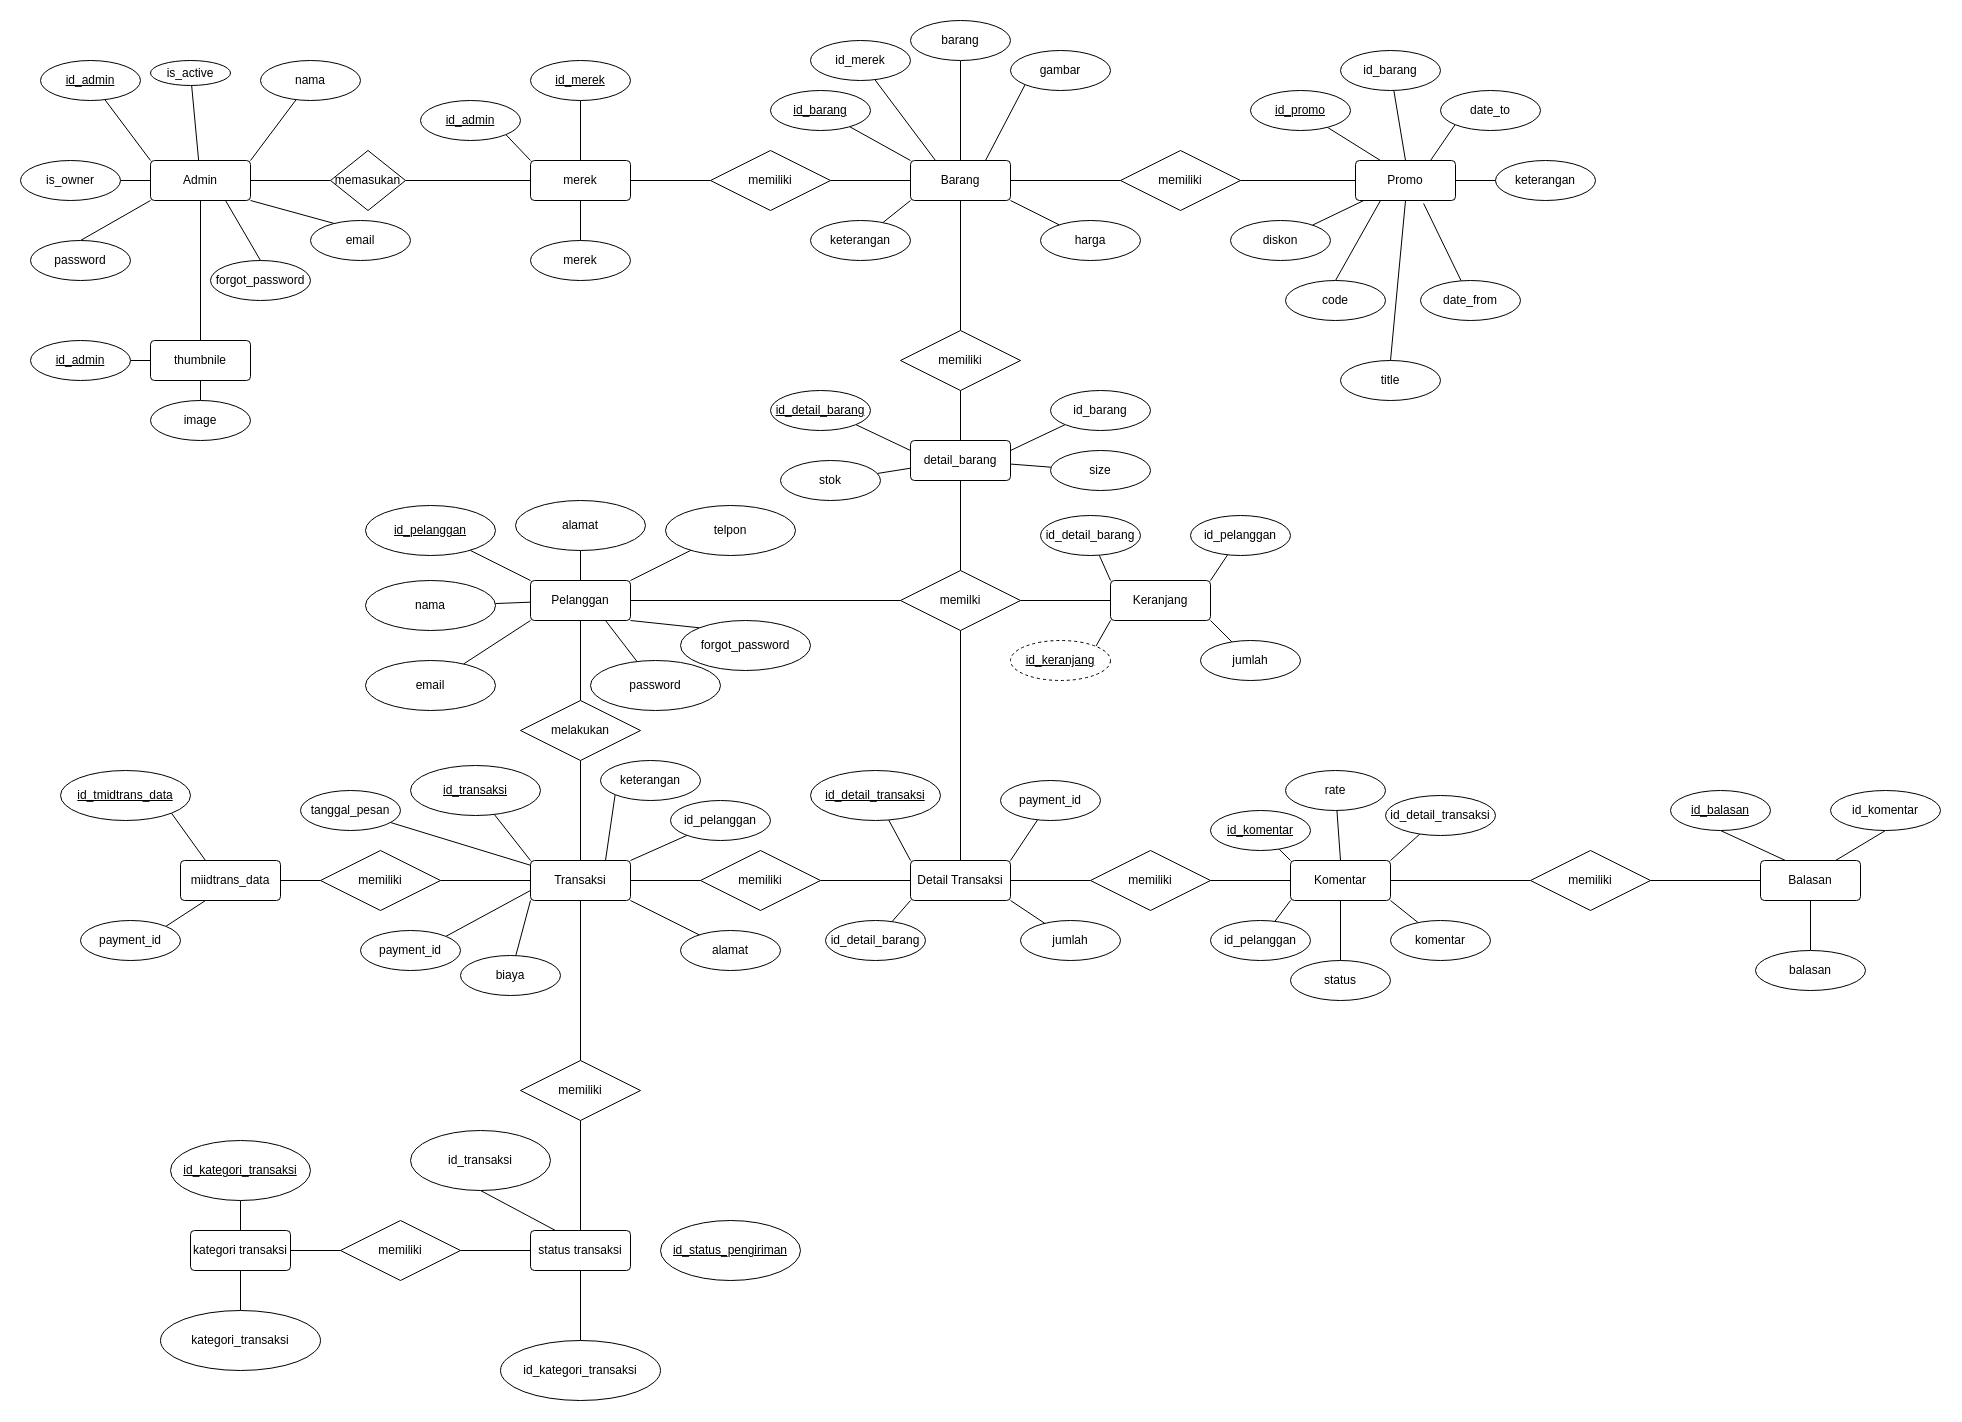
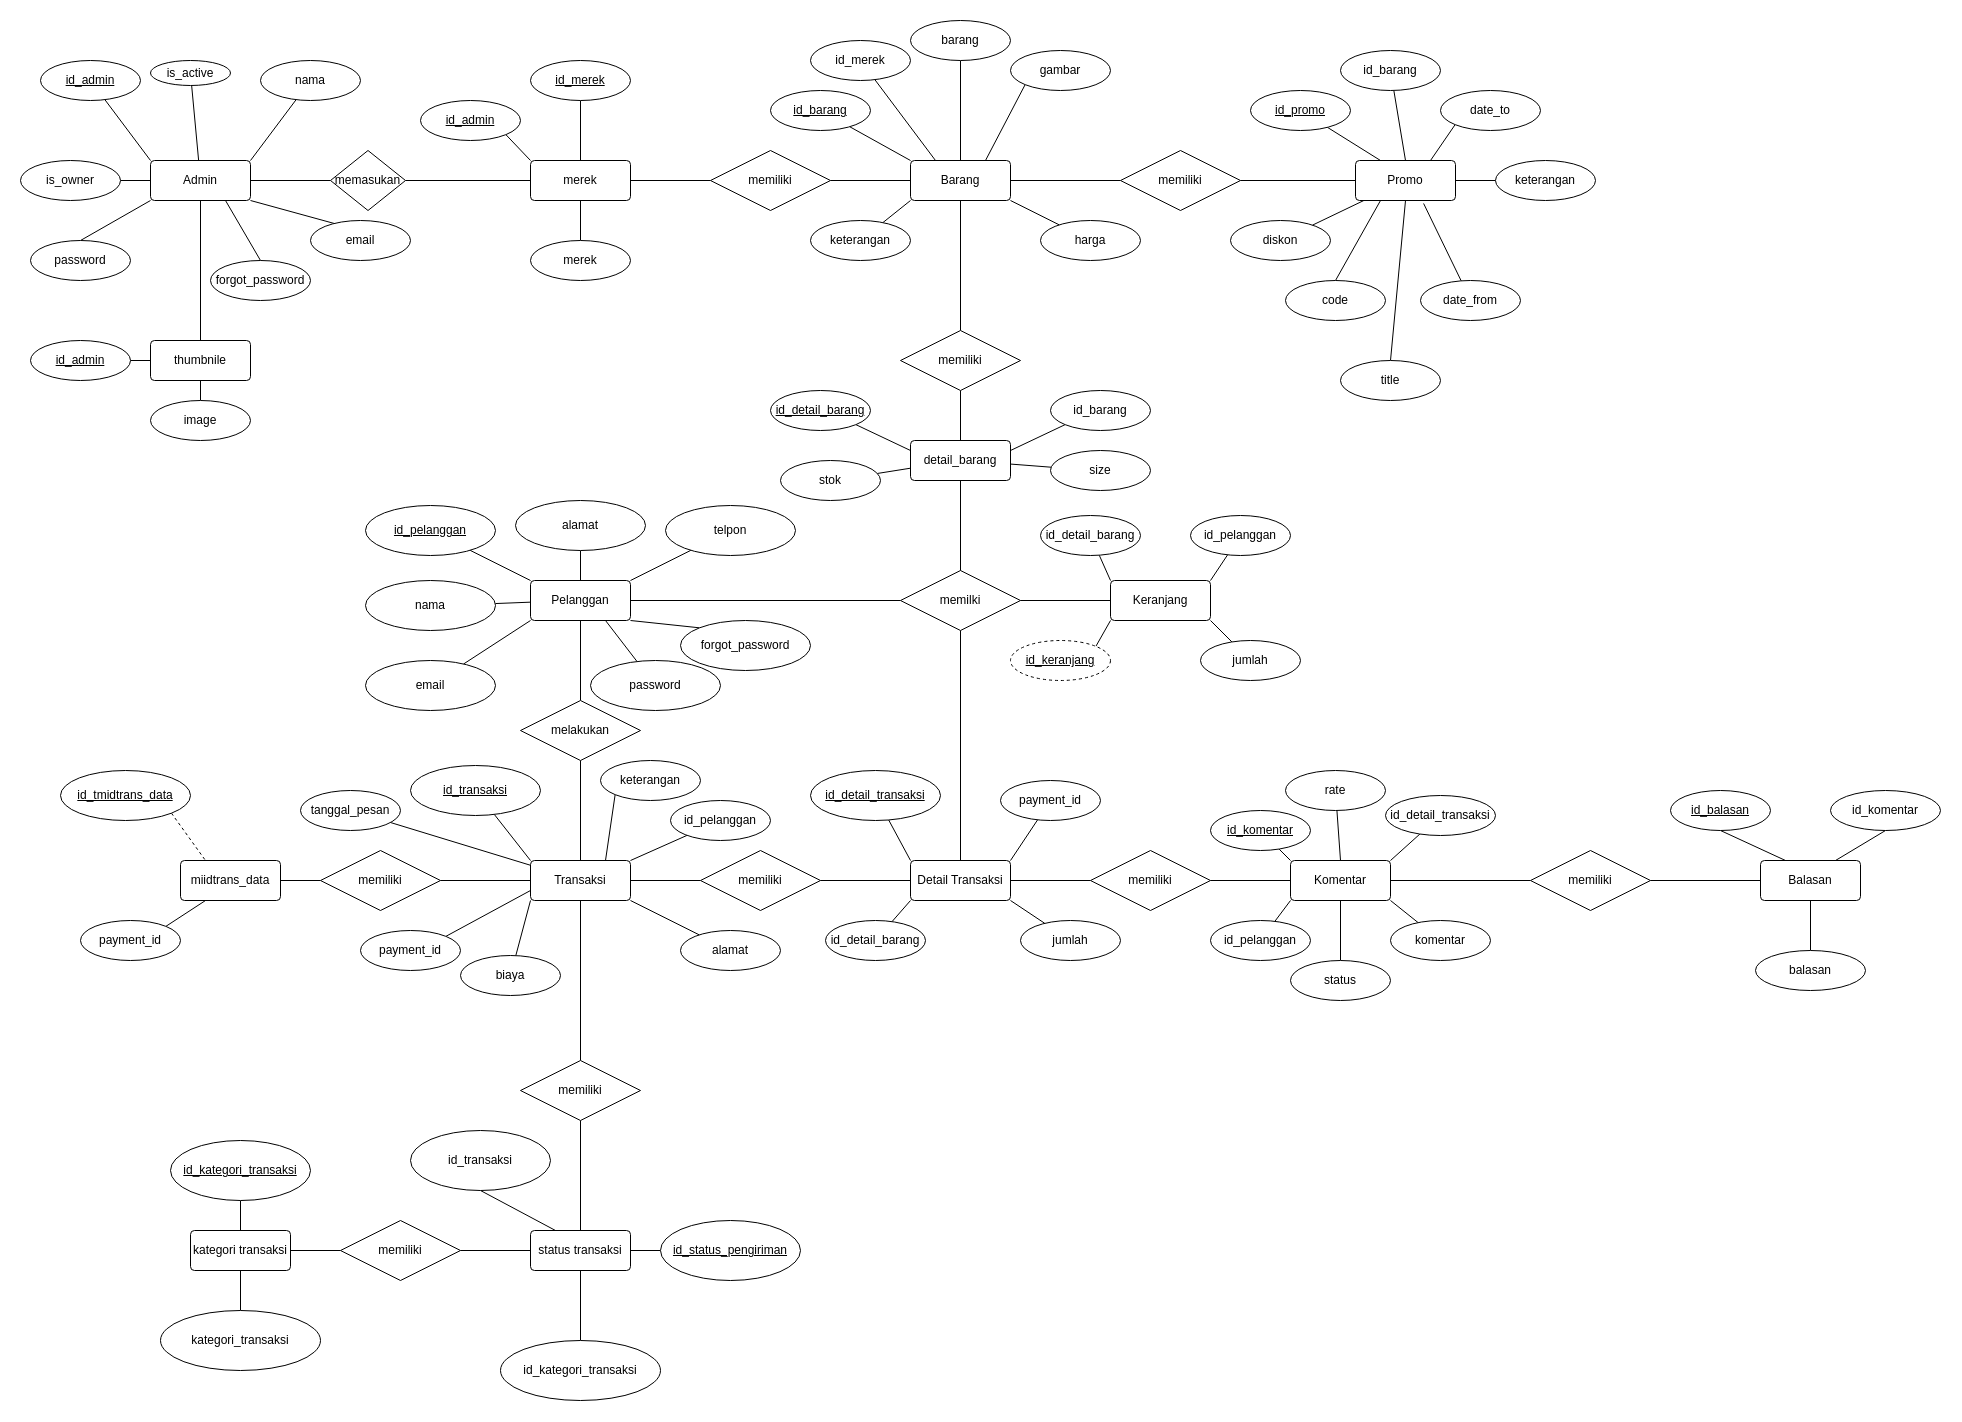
- <mxCell id="186" style="edgeStyle=none;html=1;exitX=1;exitY=1;exitDx=0;exitDy=0;entryX=0.25;entryY=0;entryDx=0;entryDy=0;endArrow=none;endFill=0;" edge="1" parent="1" source="187" target="185"><mxGeometry relative="1" as="geometry" /></mxCell>
+ <mxCell id="186" style="edgeStyle=none;html=1;exitX=1;exitY=1;exitDx=0;exitDy=0;entryX=0.25;entryY=0;entryDx=0;entryDy=0;endArrow=none;endFill=0;dashed=1;" edge="1" parent="1" source="187" target="185"><mxGeometry relative="1" as="geometry" /></mxCell>
+ <mxCell id="69" style="edgeStyle=none;html=1;endArrow=none;endFill=0;" parent="1" source="71" target="72" edge="1"><mxGeometry relative="1" as="geometry" /></mxCell>
